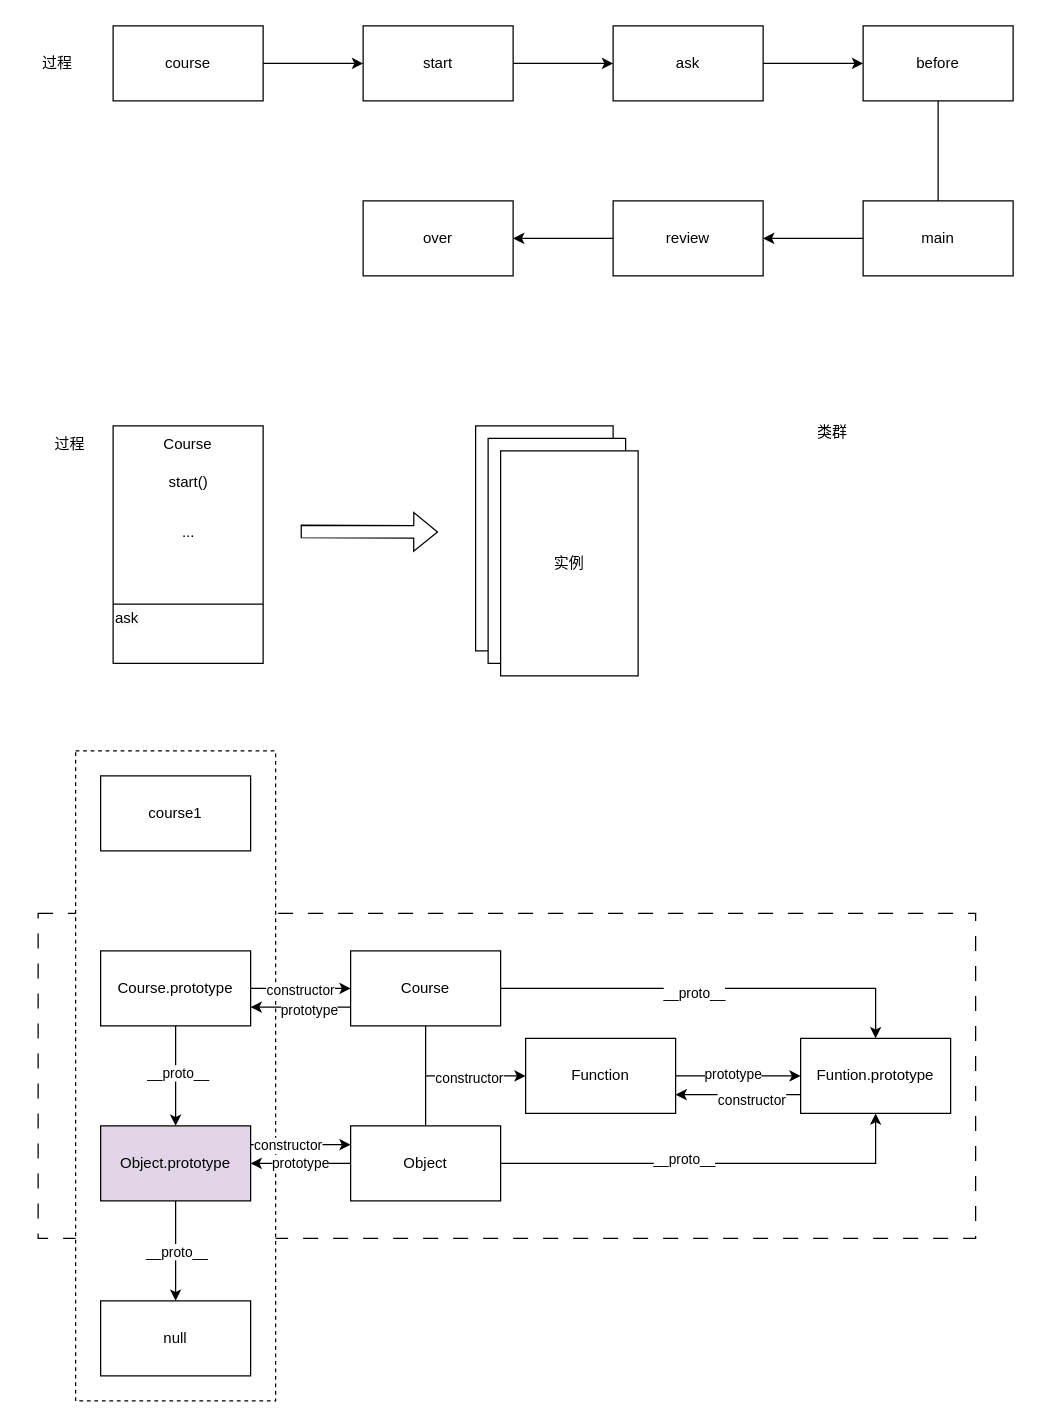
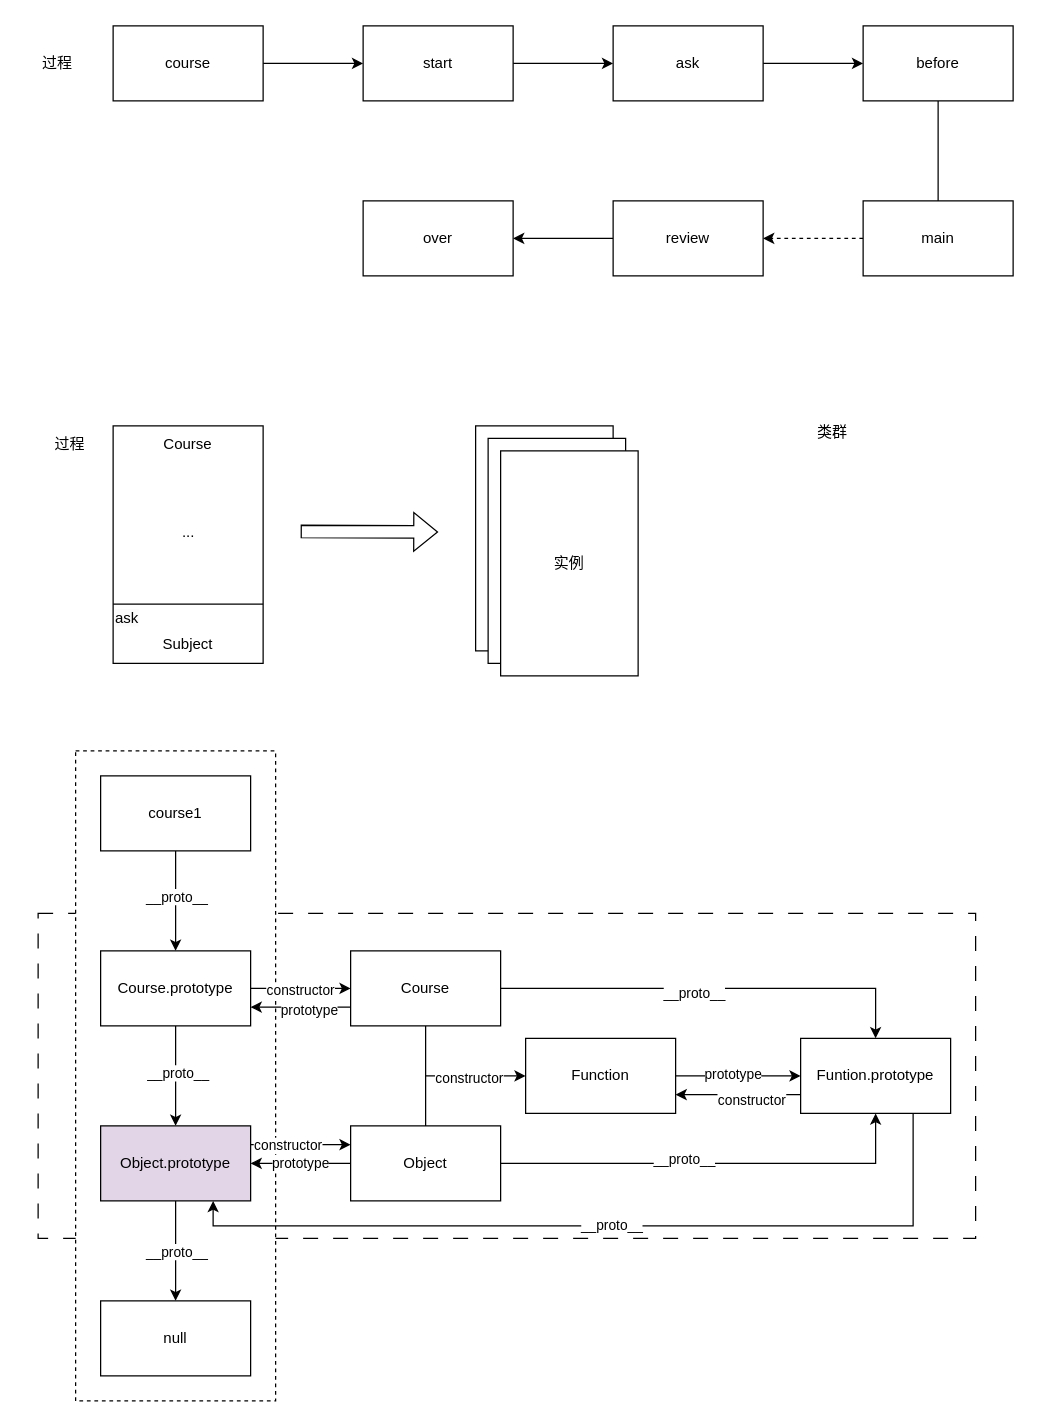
- <mxCell id="13" value="" style="edgeStyle=orthogonalEdgeStyle;rounded=0;orthogonalLoop=1;jettySize=auto;html=1;" parent="1" source="14" target="16" edge="1"><mxGeometry relative="1" as="geometry" /></mxCell>
+ <mxCell id="13" value="" style="edgeStyle=orthogonalEdgeStyle;rounded=0;orthogonalLoop=1;jettySize=auto;html=1;dashed=1;" parent="1" source="14" target="16" edge="1"><mxGeometry relative="1" as="geometry" /></mxCell>
- <mxCell id="22" value="start()" style="text;html=1;align=center;verticalAlign=middle;resizable=0;points=[];autosize=1;strokeColor=none;fillColor=none;" parent="1" vertex="1"><mxGeometry x="125" y="370" width="50" height="30" as="geometry" /></mxCell>
+ <mxCell id="20" value="Subject" style="text;html=1;align=center;verticalAlign=middle;whiteSpace=wrap;rounded=0;" parent="1" vertex="1"><mxGeometry x="120" y="500" width="60" height="30" as="geometry" /></mxCell>
+ <mxCell id="31" value="" style="edgeStyle=orthogonalEdgeStyle;rounded=0;orthogonalLoop=1;jettySize=auto;html=1;" parent="1" source="33" target="38" edge="1"><mxGeometry relative="1" as="geometry" /></mxCell>
+ <mxCell id="32" value="__proto__" style="edgeLabel;html=1;align=center;verticalAlign=middle;resizable=0;points=[];" parent="31" vertex="1" connectable="0"><mxGeometry x="-0.095" relative="1" as="geometry"><mxPoint as="offset" /></mxGeometry></mxCell>
+ <mxCell id="63" value="" style="endArrow=classic;html=1;rounded=0;exitX=0.75;exitY=1;exitDx=0;exitDy=0;entryX=0.75;entryY=1;entryDx=0;entryDy=0;" parent="1" source="48" target="41" edge="1"><mxGeometry width="50" height="50" relative="1" as="geometry"><mxPoint x="430" y="900" as="sourcePoint" /><mxPoint x="480" y="850" as="targetPoint" /><Array as="points"><mxPoint x="730" y="980" /><mxPoint x="170" y="980" /></Array></mxGeometry></mxCell>
+ <mxCell id="64" value="__proto__" style="edgeLabel;html=1;align=center;verticalAlign=middle;resizable=0;points=[];" parent="63" vertex="1" connectable="0"><mxGeometry x="-0.008" y="-1" relative="1" as="geometry"><mxPoint as="offset" /></mxGeometry></mxCell>
